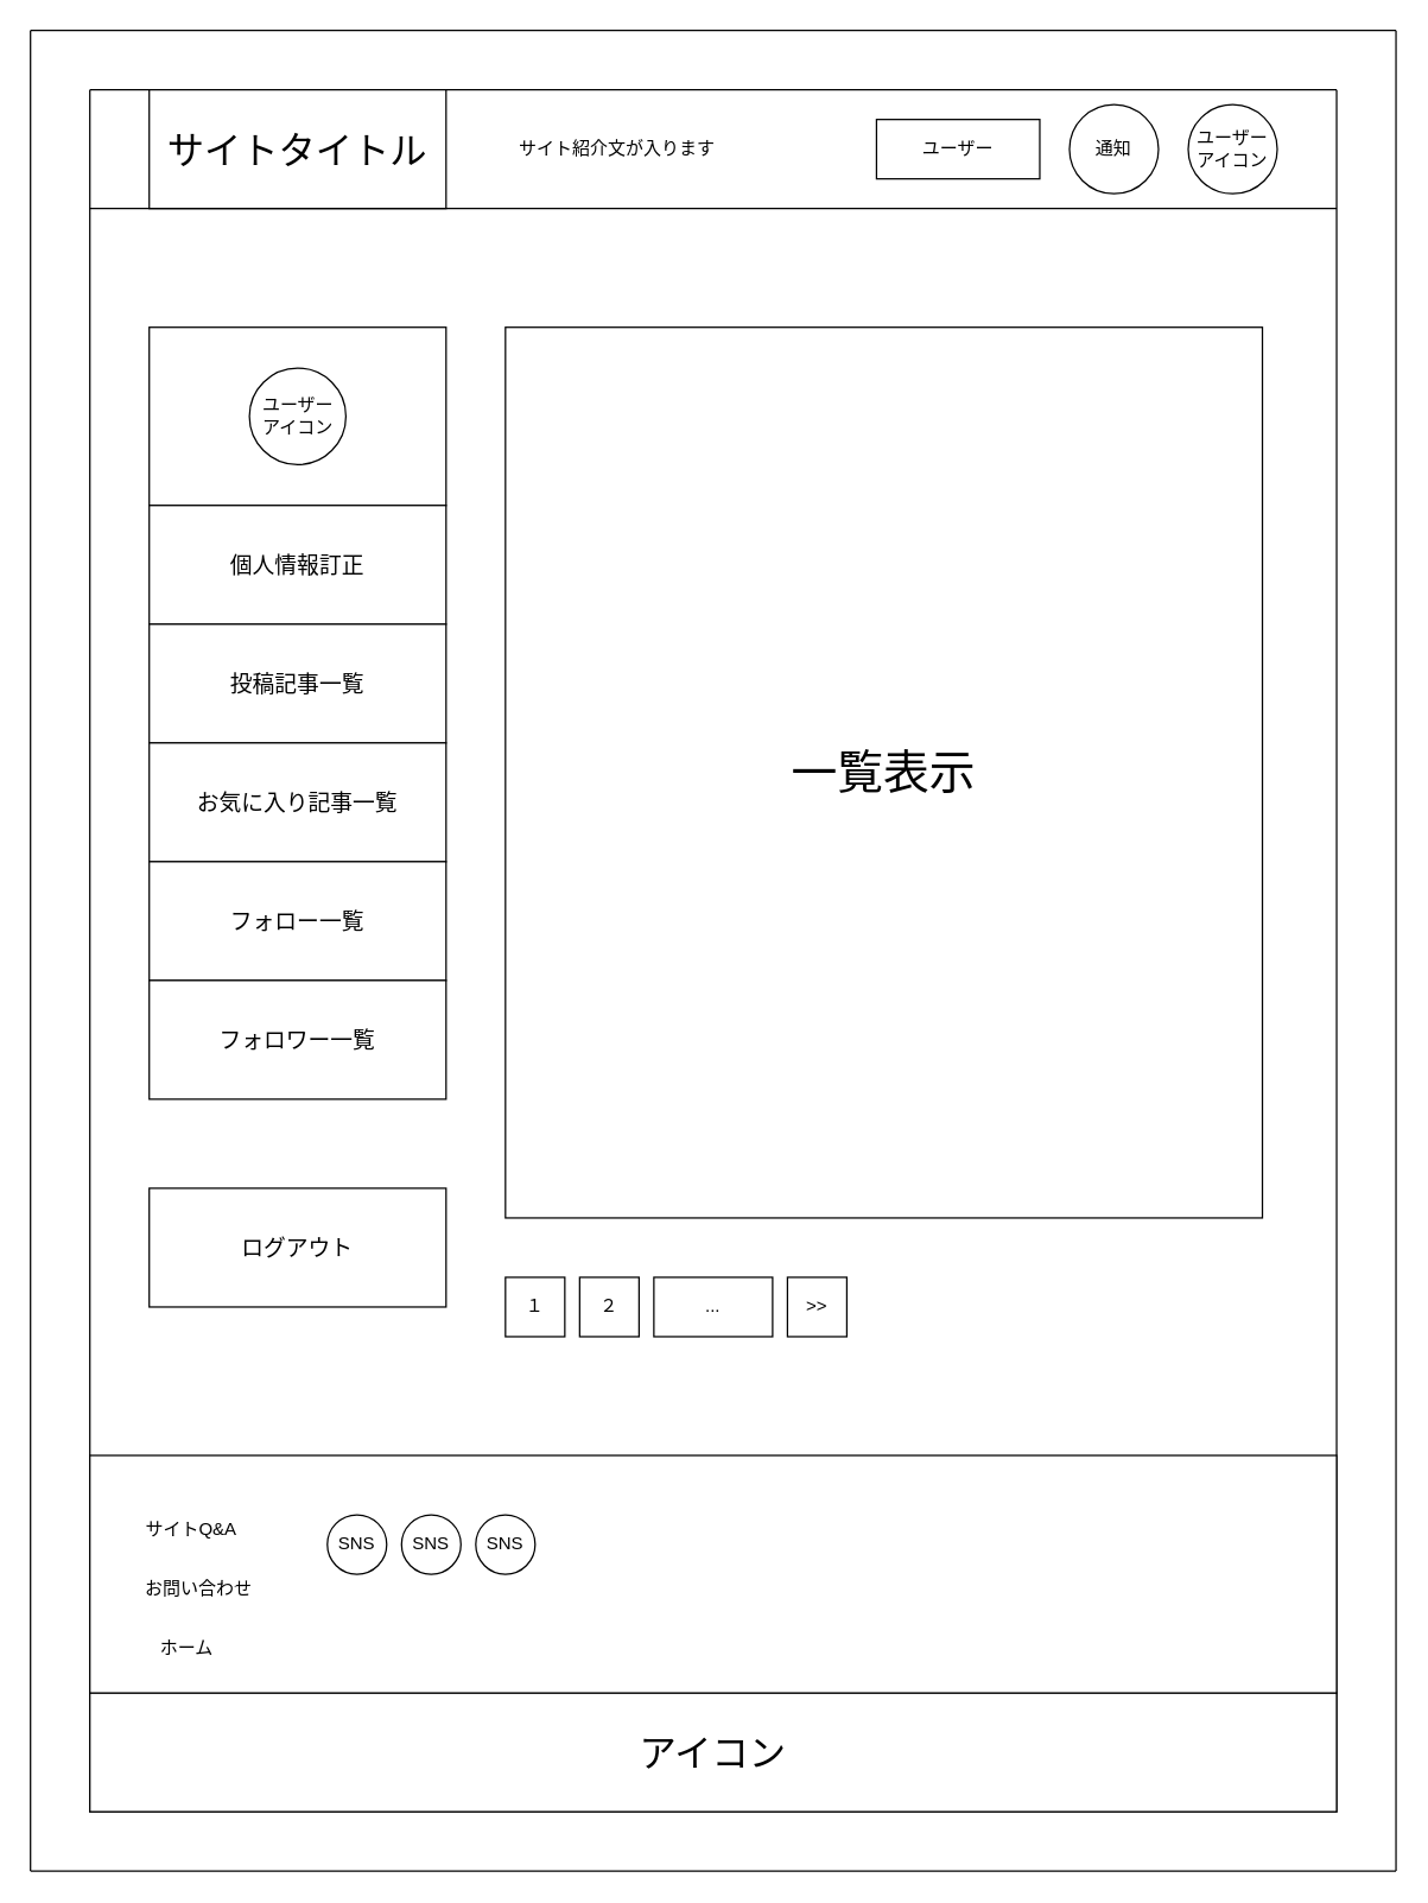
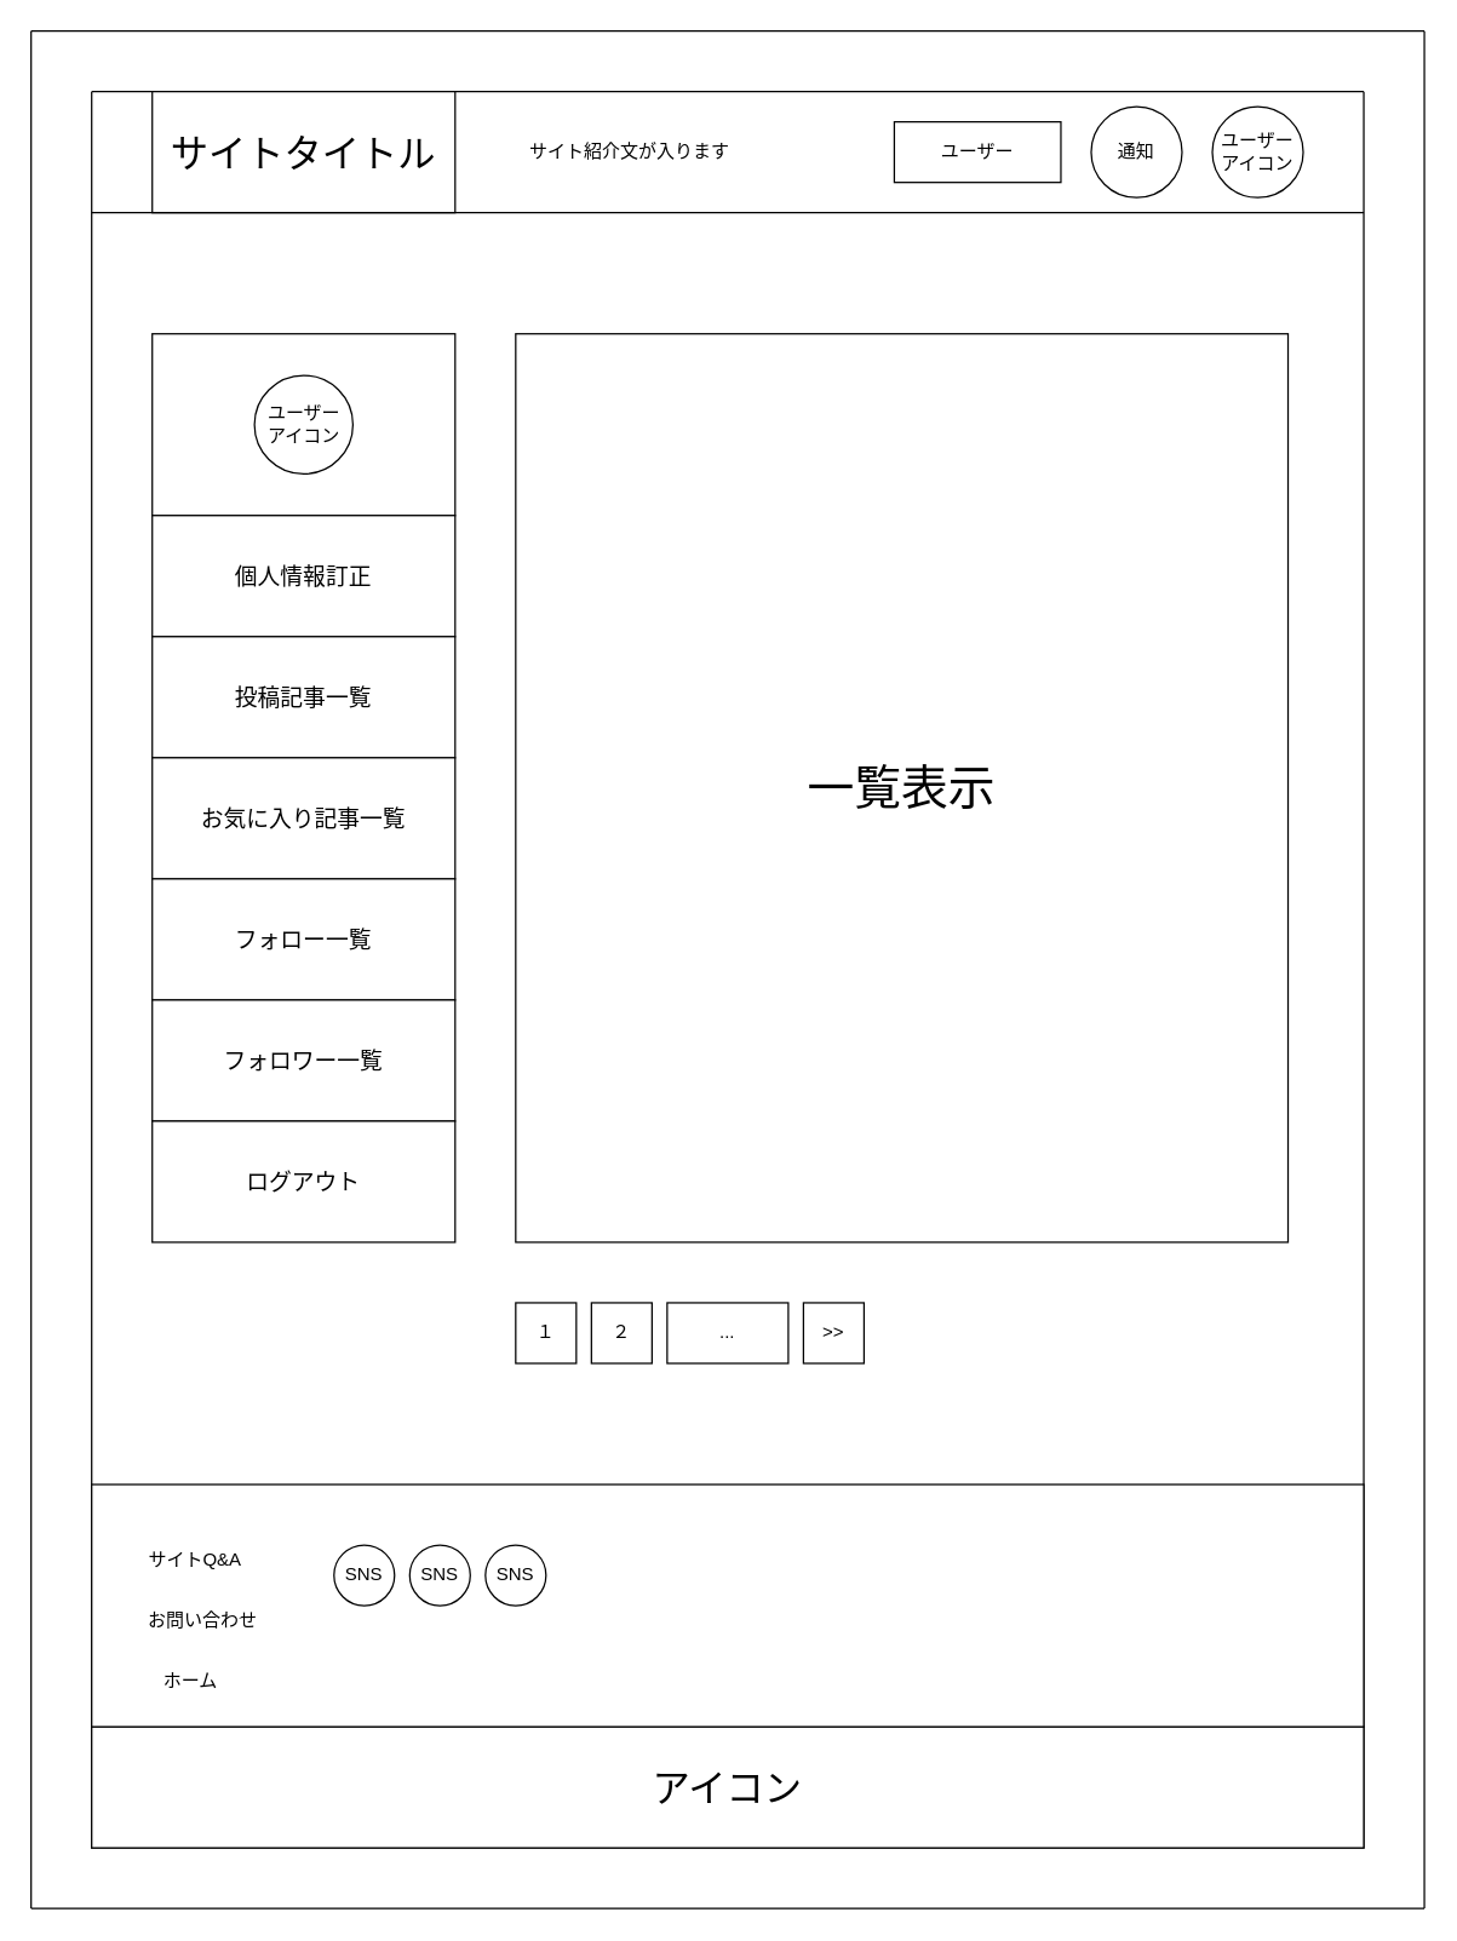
- <mxCell id="16" value="&lt;font style=&quot;font-size: 15px&quot;&gt;ログアウト&lt;/font&gt;" style="rounded=0;whiteSpace=wrap;html=1;strokeWidth=1;" vertex="1" parent="2"><mxGeometry x="40" y="740" width="200" height="80" as="geometry" /></mxCell>
+ <mxCell id="16" value="&lt;font style=&quot;font-size: 15px&quot;&gt;ログアウト&lt;/font&gt;" style="rounded=0;whiteSpace=wrap;html=1;strokeWidth=1;" vertex="1" parent="2"><mxGeometry x="40" y="680" width="200" height="80" as="geometry" /></mxCell>
